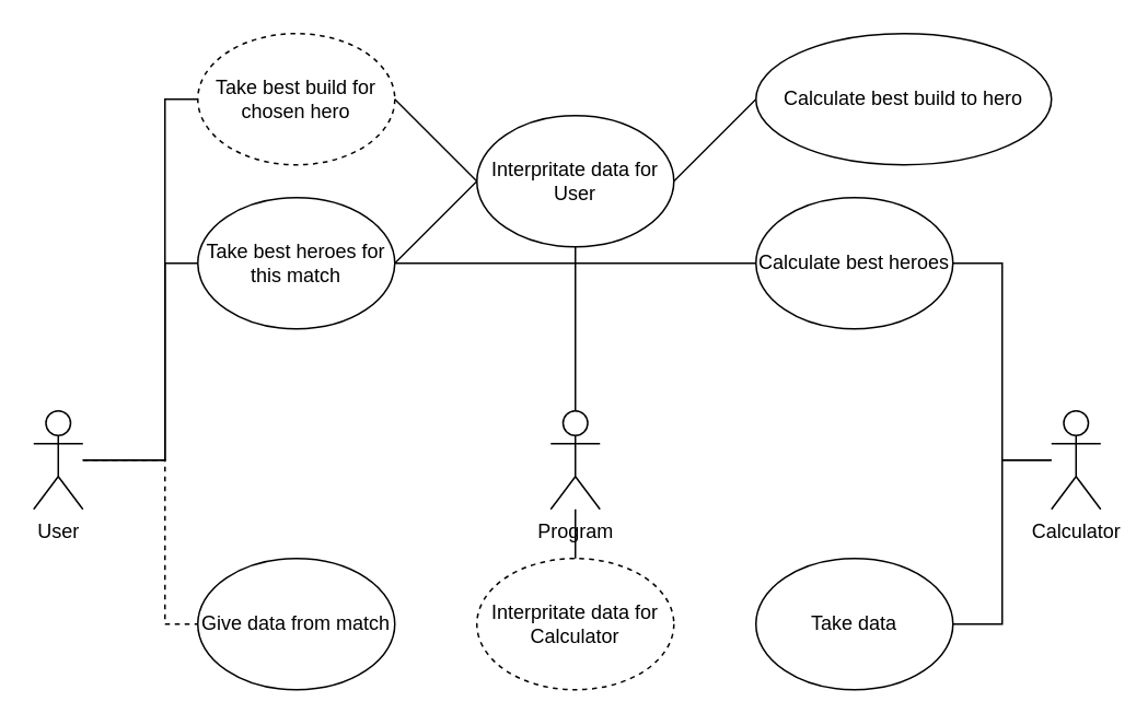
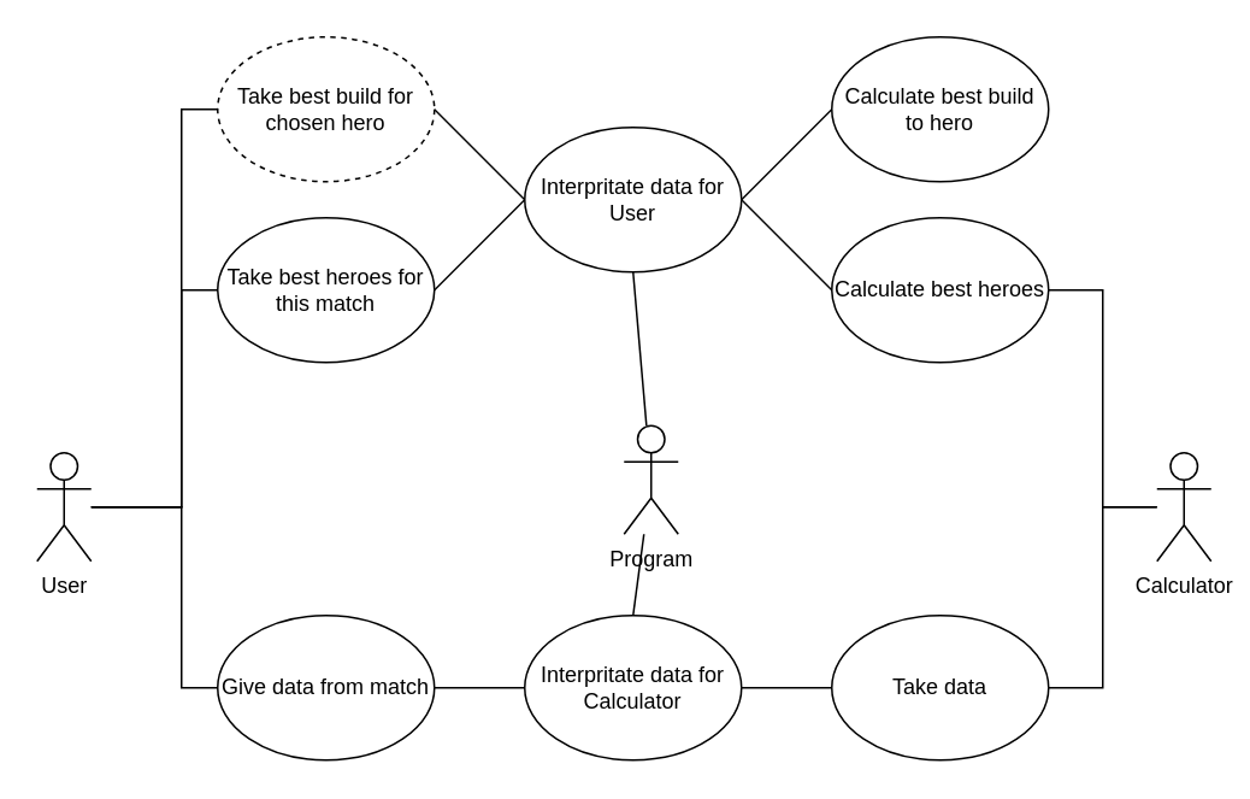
- <mxCell id="10" value="Calculate best build to hero" style="ellipse;whiteSpace=wrap;html=1;" vertex="1" parent="1"><mxGeometry x="460" y="20" width="180" height="80" as="geometry" /></mxCell>
+ <mxCell id="10" value="Calculate best build to hero" style="ellipse;whiteSpace=wrap;html=1;" vertex="1" parent="1"><mxGeometry x="460" y="20" width="120" height="80" as="geometry" /></mxCell>
- <mxCell id="20" value="" style="endArrow=none;html=1;rounded=0;exitX=0;exitY=0.5;exitDx=0;exitDy=0;" edge="1" parent="1" source="9" target="6"><mxGeometry width="50" height="50" relative="1" as="geometry"><mxPoint x="180" y="580" as="sourcePoint" /><mxPoint x="260" y="580" as="targetPoint" /></mxGeometry></mxCell>
+ <mxCell id="20" value="" style="endArrow=none;html=1;rounded=0;exitX=0;exitY=0.5;exitDx=0;exitDy=0;entryX=1;entryY=0.5;entryDx=0;entryDy=0;" edge="1" parent="1" source="9" target="8"><mxGeometry width="50" height="50" relative="1" as="geometry"><mxPoint x="180" y="580" as="sourcePoint" /><mxPoint x="260" y="580" as="targetPoint" /></mxGeometry></mxCell>
- <mxCell id="4" value="Program" style="shape=umlActor;verticalLabelPosition=bottom;verticalAlign=top;html=1;outlineConnect=0;" vertex="1" parent="1"><mxGeometry x="335" y="250" width="30" height="60" as="geometry" /></mxCell>
+ <mxCell id="4" value="Program" style="shape=umlActor;verticalLabelPosition=bottom;verticalAlign=top;html=1;outlineConnect=0;" vertex="1" parent="1"><mxGeometry x="345" y="235" width="30" height="60" as="geometry" /></mxCell>
- <mxCell id="13" value="" style="endArrow=none;html=1;rounded=0;entryX=0;entryY=0.5;entryDx=0;entryDy=0;dashed=1;" edge="1" parent="1" source="2" target="5"><mxGeometry width="50" height="50" relative="1" as="geometry"><mxPoint x="80" y="460" as="sourcePoint" /><mxPoint x="160" y="460" as="targetPoint" /><Array as="points"><mxPoint x="100" y="280" /><mxPoint x="100" y="380" /></Array></mxGeometry></mxCell>
+ <mxCell id="13" value="" style="endArrow=none;html=1;rounded=0;entryX=0;entryY=0.5;entryDx=0;entryDy=0;" edge="1" parent="1" source="2" target="5"><mxGeometry width="50" height="50" relative="1" as="geometry"><mxPoint x="80" y="460" as="sourcePoint" /><mxPoint x="160" y="460" as="targetPoint" /><Array as="points"><mxPoint x="100" y="280" /><mxPoint x="100" y="380" /></Array></mxGeometry></mxCell>
+ <mxCell id="16" value="" style="endArrow=none;html=1;rounded=0;exitX=1;exitY=0.5;exitDx=0;exitDy=0;entryX=0;entryY=0.5;entryDx=0;entryDy=0;" edge="1" parent="1" source="5" target="7"><mxGeometry width="50" height="50" relative="1" as="geometry"><mxPoint x="120" y="520" as="sourcePoint" /><mxPoint x="200" y="520" as="targetPoint" /></mxGeometry></mxCell>
- <mxCell id="7" value="Interpritate data for Calculator" style="ellipse;whiteSpace=wrap;html=1;dashed=1;" vertex="1" parent="1"><mxGeometry x="290" y="340" width="120" height="80" as="geometry" /></mxCell>
+ <mxCell id="7" value="Interpritate data for Calculator" style="ellipse;whiteSpace=wrap;html=1;" vertex="1" parent="1"><mxGeometry x="290" y="340" width="120" height="80" as="geometry" /></mxCell>
+ <mxCell id="17" value="" style="endArrow=none;html=1;rounded=0;exitX=1;exitY=0.5;exitDx=0;exitDy=0;" edge="1" parent="1" source="7" target="12"><mxGeometry width="50" height="50" relative="1" as="geometry"><mxPoint x="130" y="530" as="sourcePoint" /><mxPoint x="210" y="530" as="targetPoint" /></mxGeometry></mxCell>
